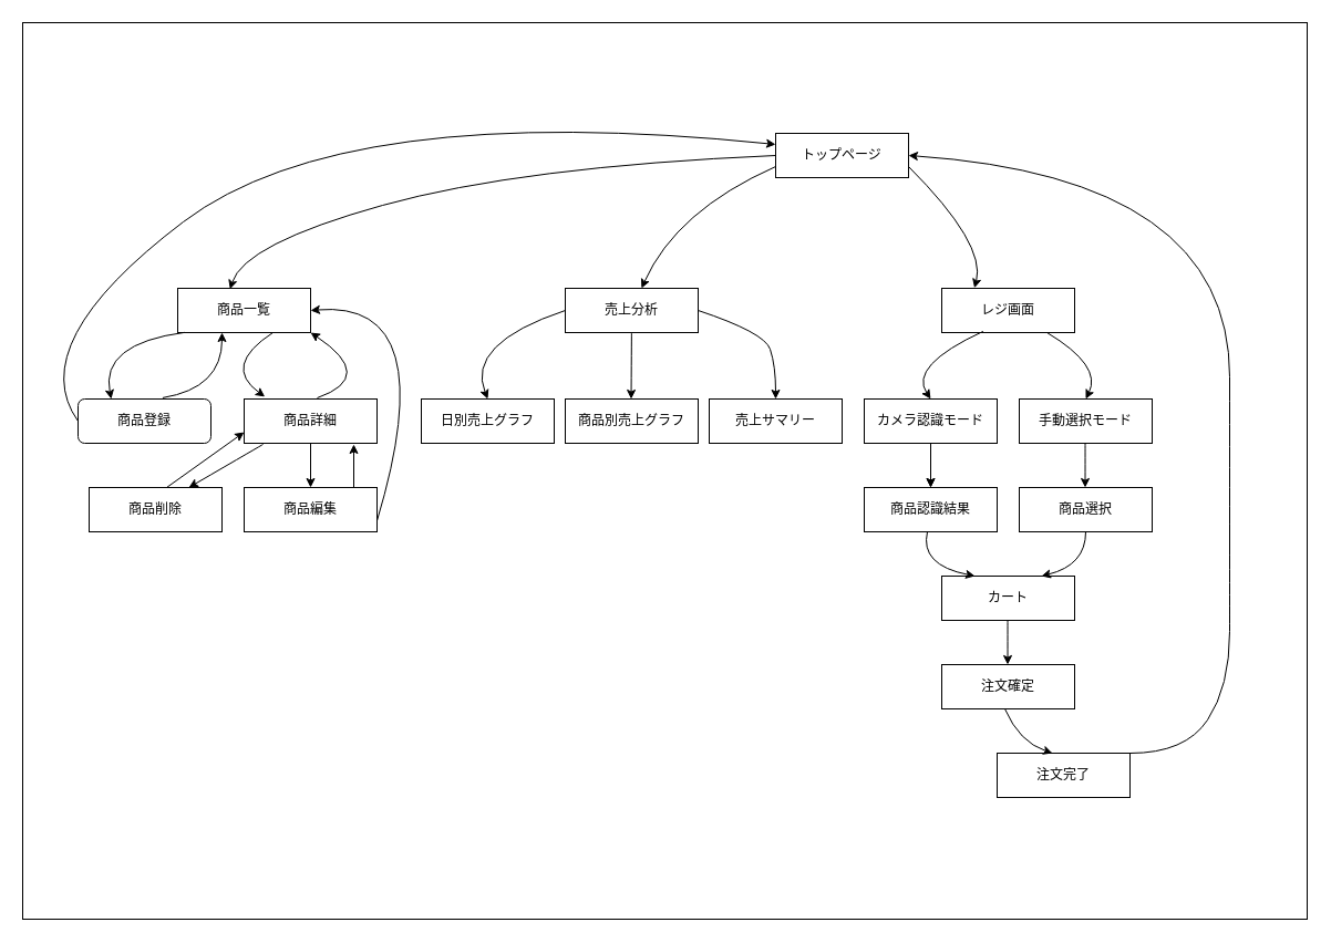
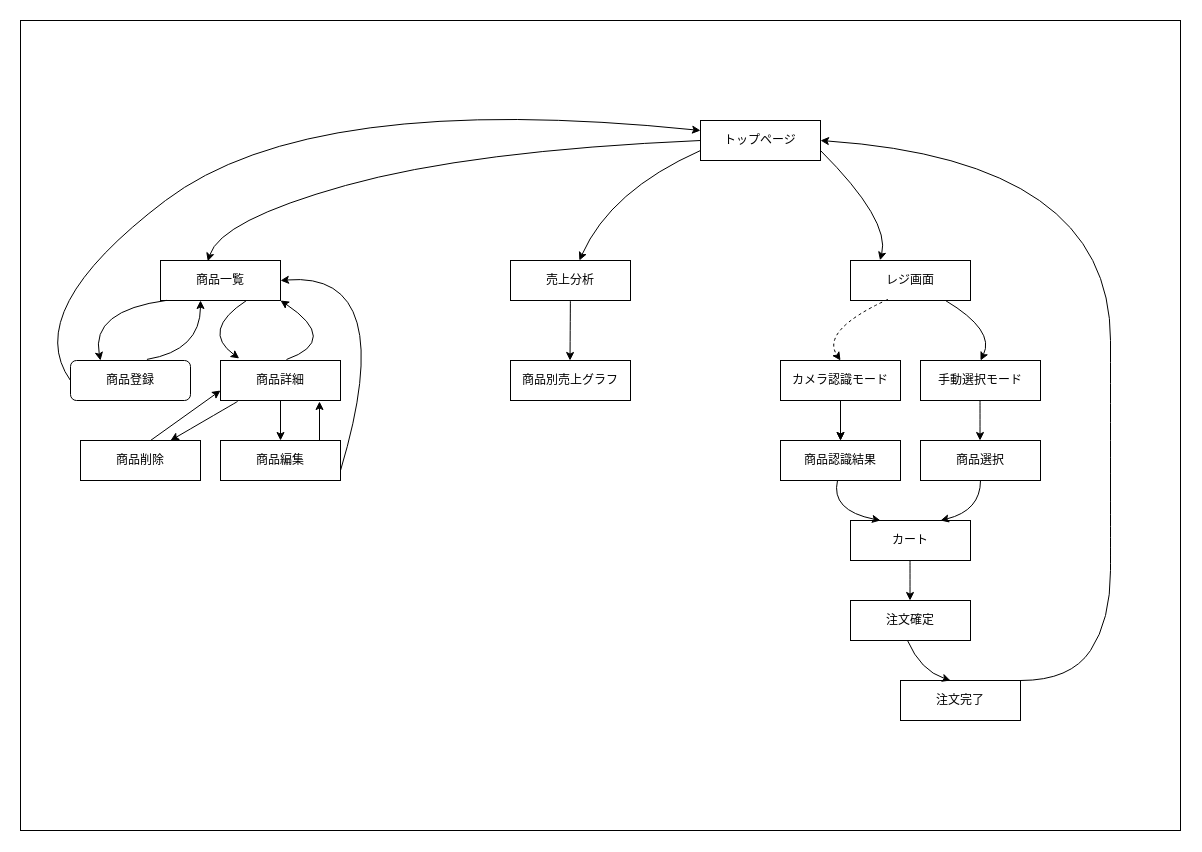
- <mxCell id="29" value="" style="curved=1;endArrow=classic;html=1;exitX=1;exitY=0.5;exitDx=0;exitDy=0;entryX=0.5;entryY=0;entryDx=0;entryDy=0;" parent="1" source="4" target="12" edge="1"><mxGeometry width="50" height="50" relative="1" as="geometry"><mxPoint x="700" y="290" as="sourcePoint" /><mxPoint x="693" y="348" as="targetPoint" /><Array as="points"><mxPoint x="690" y="300" /><mxPoint x="700" y="330" /></Array></mxGeometry></mxCell>
- <mxCell id="28" value="" style="curved=1;endArrow=classic;html=1;exitX=0;exitY=0.5;exitDx=0;exitDy=0;entryX=0.5;entryY=0;entryDx=0;entryDy=0;" parent="1" source="4" target="10" edge="1"><mxGeometry width="50" height="50" relative="1" as="geometry"><mxPoint x="510" y="290" as="sourcePoint" /><mxPoint x="503" y="348" as="targetPoint" /><Array as="points"><mxPoint x="420" y="310" /></Array></mxGeometry></mxCell>
- <mxCell id="32" value="" style="curved=1;endArrow=classic;html=1;exitX=0.311;exitY=0.973;exitDx=0;exitDy=0;entryX=0.5;entryY=0;entryDx=0;entryDy=0;exitPerimeter=0;" parent="1" source="6" target="14" edge="1"><mxGeometry width="50" height="50" relative="1" as="geometry"><mxPoint x="866" y="300" as="sourcePoint" /><mxPoint x="800" y="360" as="targetPoint" /><Array as="points"><mxPoint x="820" y="330" /></Array></mxGeometry></mxCell>
+ <mxCell id="32" value="" style="curved=1;endArrow=classic;html=1;exitX=0.311;exitY=0.973;exitDx=0;exitDy=0;entryX=0.5;entryY=0;entryDx=0;entryDy=0;exitPerimeter=0;dashed=1;" parent="1" source="6" target="14" edge="1"><mxGeometry width="50" height="50" relative="1" as="geometry"><mxPoint x="866" y="300" as="sourcePoint" /><mxPoint x="800" y="360" as="targetPoint" /><Array as="points"><mxPoint x="820" y="330" /></Array></mxGeometry></mxCell>
- <mxCell id="10" value="日別売上グラフ" style="rounded=0;whiteSpace=wrap;html=1;" parent="1" vertex="1"><mxGeometry x="380" y="360" width="120" height="40" as="geometry" /></mxCell>
- <mxCell id="12" value="売上サマリー" style="rounded=0;whiteSpace=wrap;html=1;" parent="1" vertex="1"><mxGeometry x="640" y="360" width="120" height="40" as="geometry" /></mxCell>
